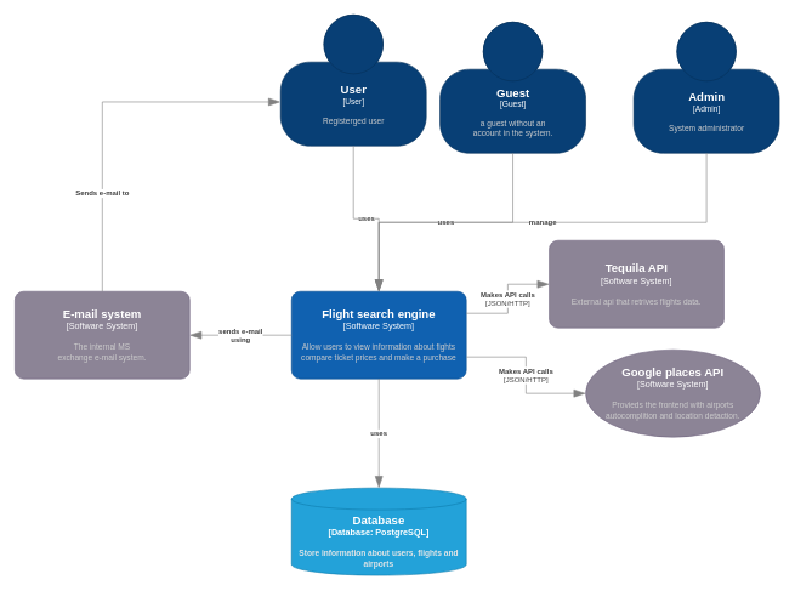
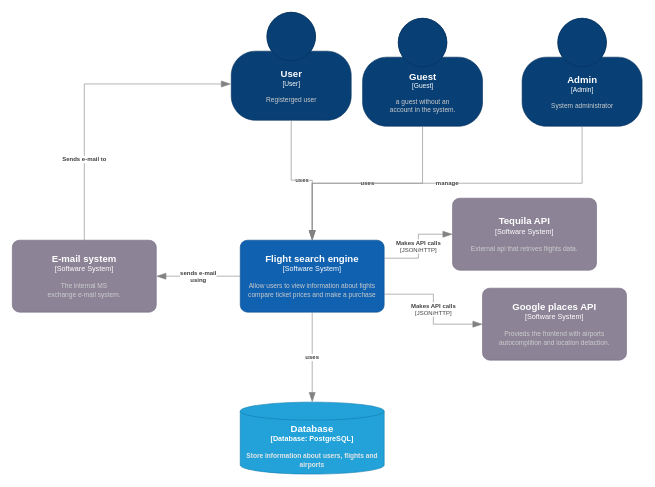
- <mxCell id="14" value="&lt;font style=&quot;font-size: 16px&quot;&gt;&lt;b&gt;Google places API&lt;/b&gt;&lt;/font&gt;&lt;div&gt;[Software System]&lt;/div&gt;&lt;br&gt;&lt;div&gt;&lt;font style=&quot;font-size: 11px&quot;&gt;&lt;font color=&quot;#cccccc&quot;&gt;Provieds the frontend with airports autocomplition and location detaction.&lt;/font&gt;&lt;/div&gt;" style="ellipse;whiteSpace=wrap;html=1;labelBackgroundColor=none;fillColor=#8C8496;fontColor=#ffffff;align=center;arcSize=10;strokeColor=#736782;metaEdit=1;resizable=0;points=[[0.25,0,0],[0.5,0,0],[0.75,0,0],[1,0.25,0],[1,0.5,0],[1,0.75,0],[0.75,1,0],[0.5,1,0],[0.25,1,0],[0,0.75,0],[0,0.5,0],[0,0.25,0]];" vertex="1" parent="1"><mxGeometry x="804" y="480" width="240" height="120" as="geometry" /></mxCell>
+ <mxCell id="14" value="&lt;font style=&quot;font-size: 16px&quot;&gt;&lt;b&gt;Google places API&lt;/b&gt;&lt;/font&gt;&lt;div&gt;[Software System]&lt;/div&gt;&lt;br&gt;&lt;div&gt;&lt;font style=&quot;font-size: 11px&quot;&gt;&lt;font color=&quot;#cccccc&quot;&gt;Provieds the frontend with airports autocomplition and location detaction.&lt;/font&gt;&lt;/div&gt;" style="rounded=1;whiteSpace=wrap;html=1;labelBackgroundColor=none;fillColor=#8C8496;fontColor=#ffffff;align=center;arcSize=10;strokeColor=#736782;metaEdit=1;resizable=0;points=[[0.25,0,0],[0.5,0,0],[0.75,0,0],[1,0.25,0],[1,0.5,0],[1,0.75,0],[0.75,1,0],[0.5,1,0],[0.25,1,0],[0,0.75,0],[0,0.5,0],[0,0.25,0]];" vertex="1" parent="1"><mxGeometry x="804" y="480" width="240" height="120" as="geometry" /></mxCell>
